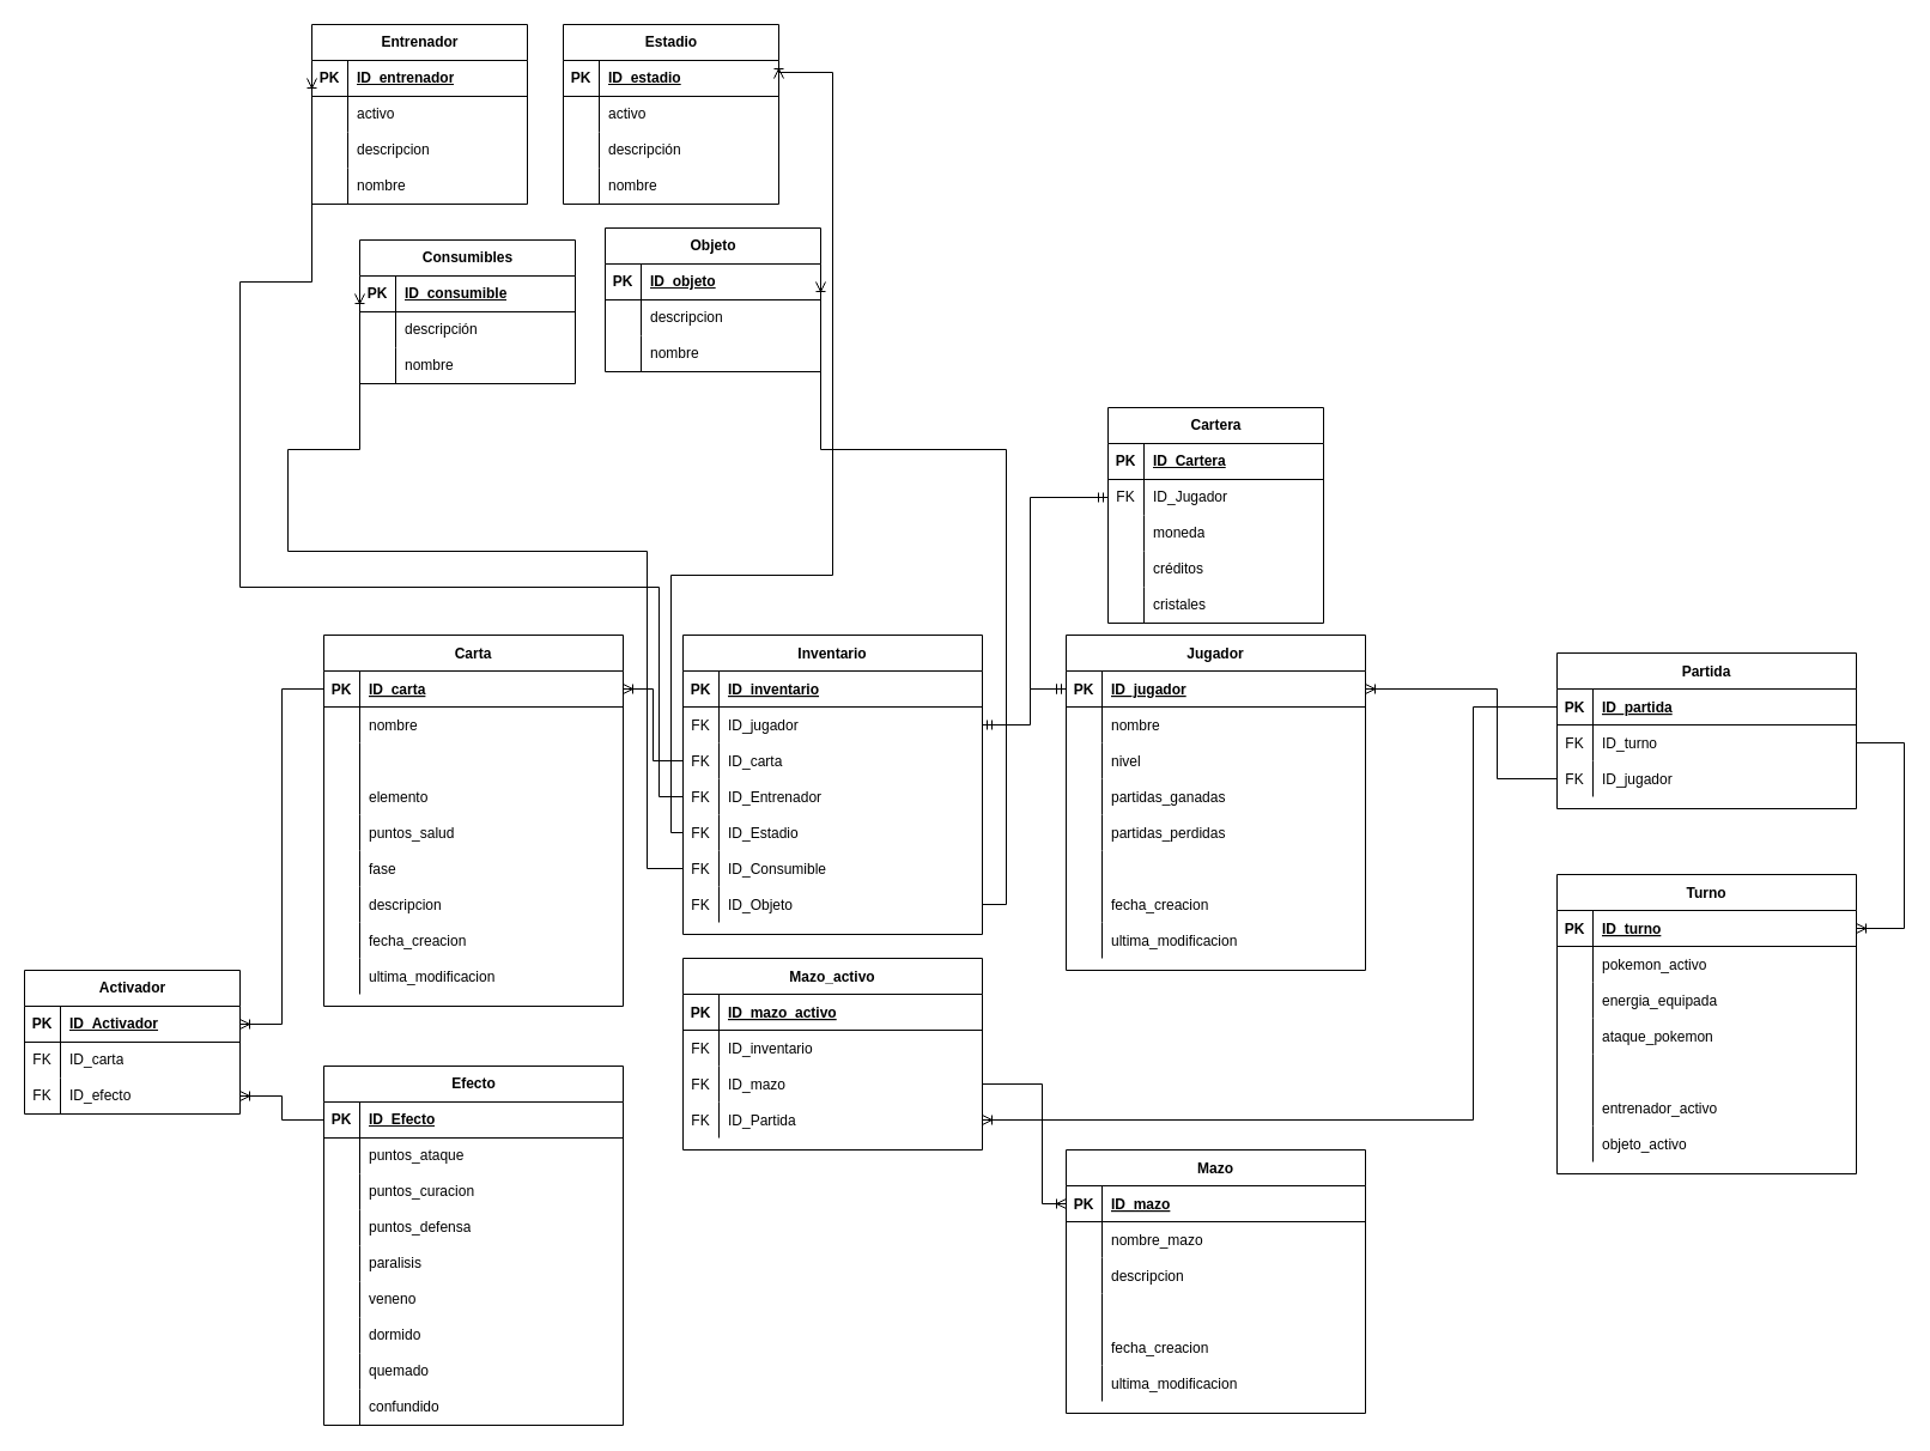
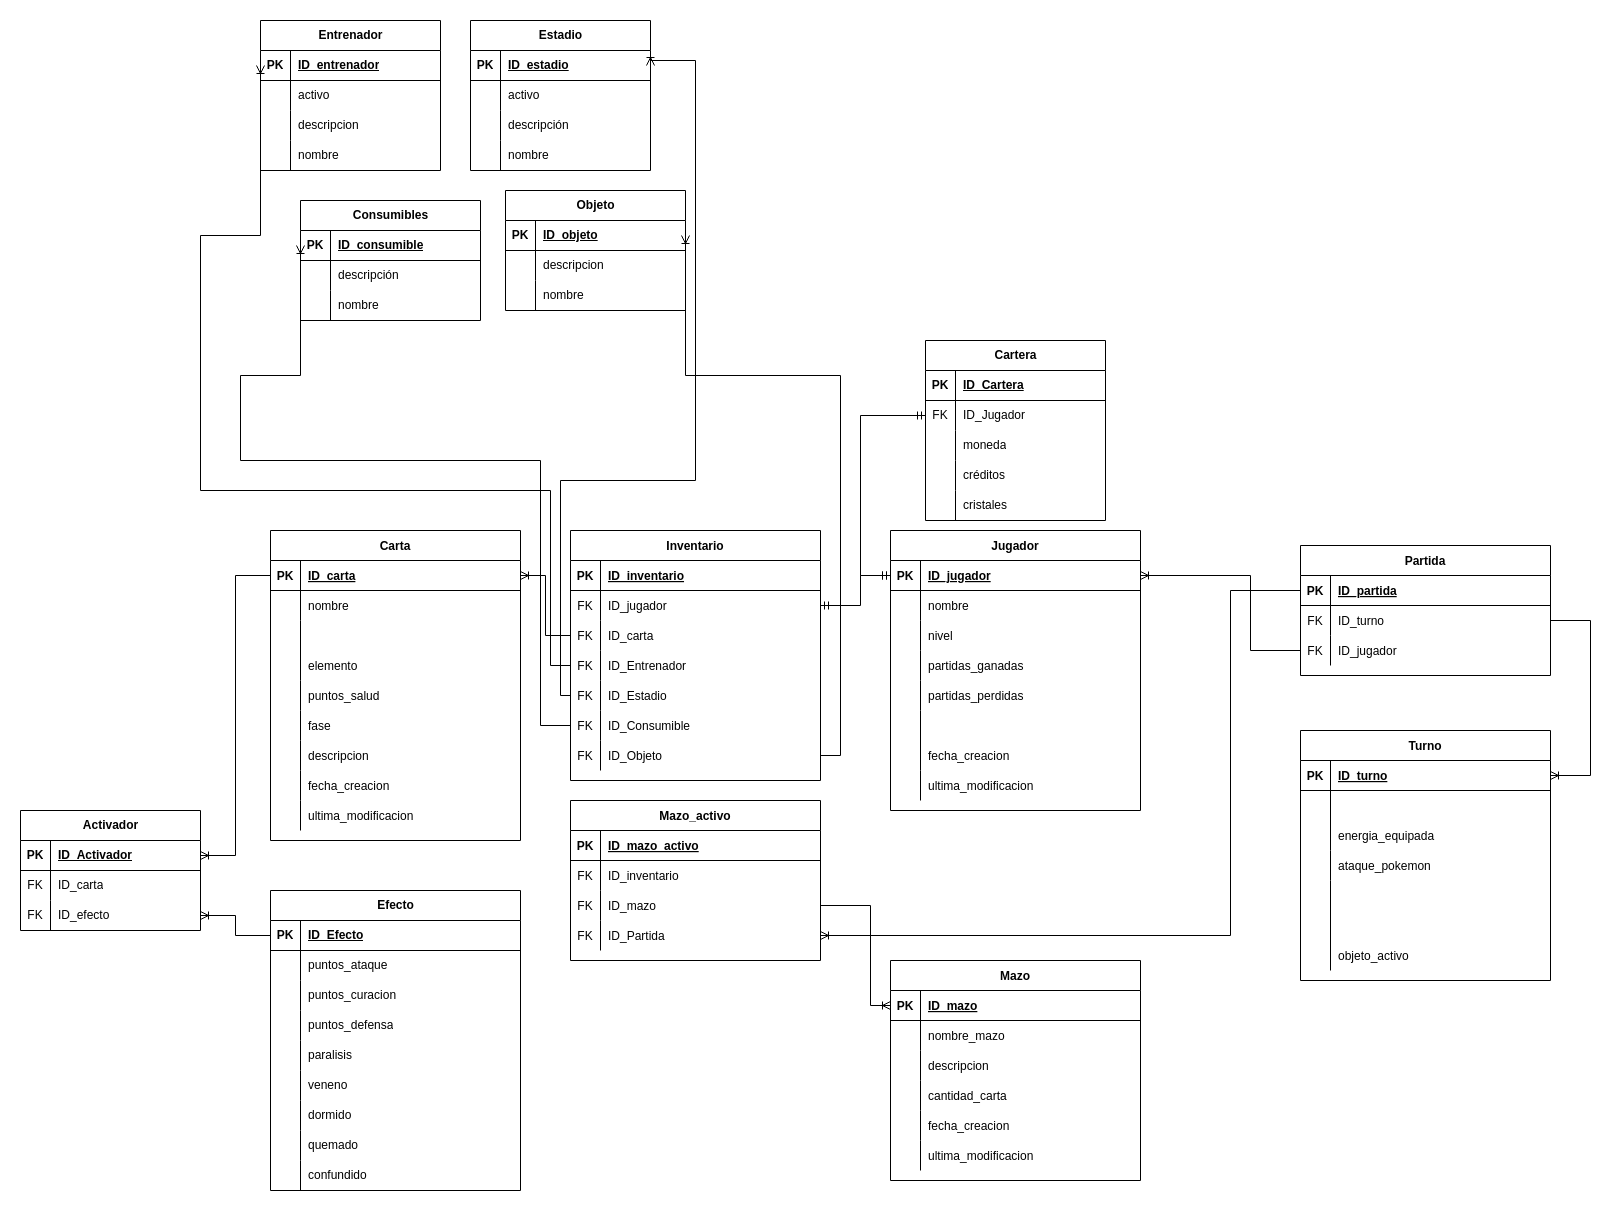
- <mxCell id="127" value="pokemon_activo" style="shape=partialRectangle;overflow=hidden;connectable=0;fillColor=none;top=0;left=0;bottom=0;right=0;align=left;spacingLeft=6;" parent="125" vertex="1"><mxGeometry x="30" width="220" height="30" as="geometry"><mxRectangle width="220" height="30" as="alternateBounds" /></mxGeometry></mxCell>
- <mxCell id="138" value="entrenador_activo" style="shape=partialRectangle;overflow=hidden;connectable=0;fillColor=none;top=0;left=0;bottom=0;right=0;align=left;spacingLeft=6;" parent="136" vertex="1"><mxGeometry x="30" width="220" height="30" as="geometry"><mxRectangle width="220" height="30" as="alternateBounds" /></mxGeometry></mxCell>
+ <mxCell id="103" value="cantidad_carta" style="shape=partialRectangle;overflow=hidden;connectable=0;fillColor=none;top=0;left=0;bottom=0;right=0;align=left;spacingLeft=6;" vertex="1" parent="101"><mxGeometry x="30" width="220" height="30" as="geometry"><mxRectangle width="220" height="30" as="alternateBounds" /></mxGeometry></mxCell>
